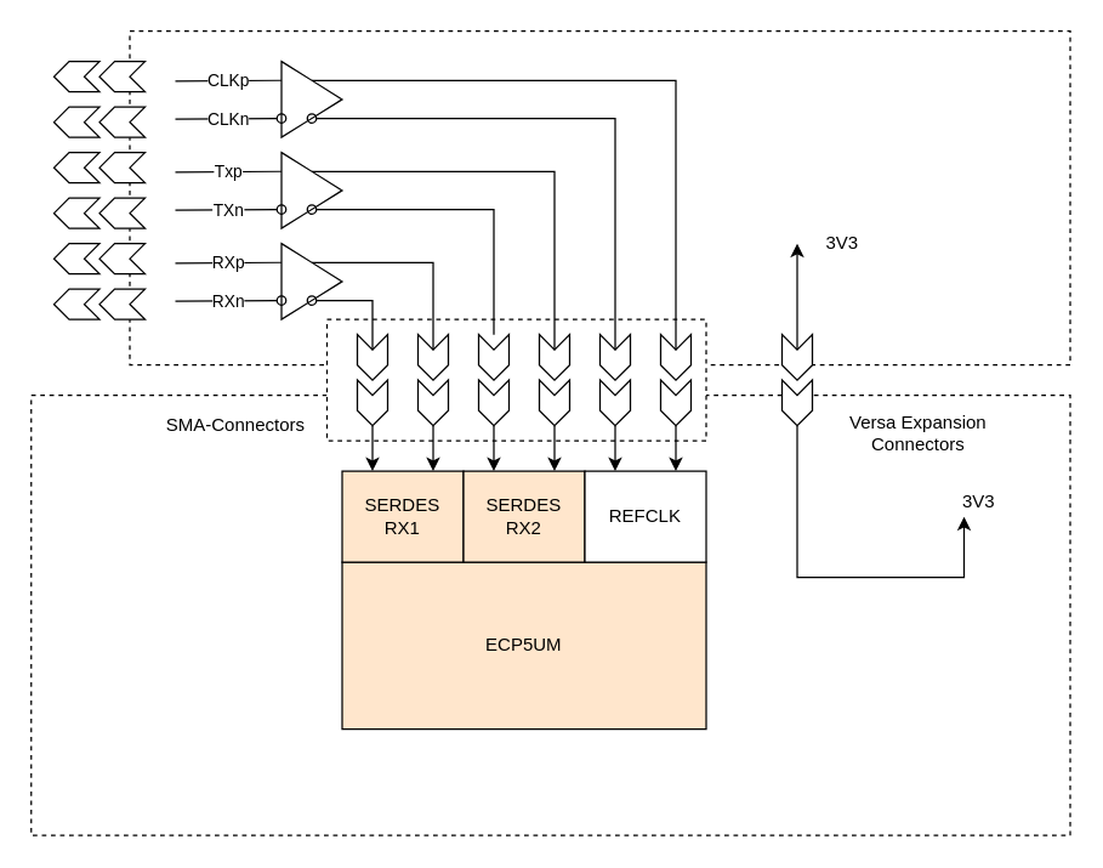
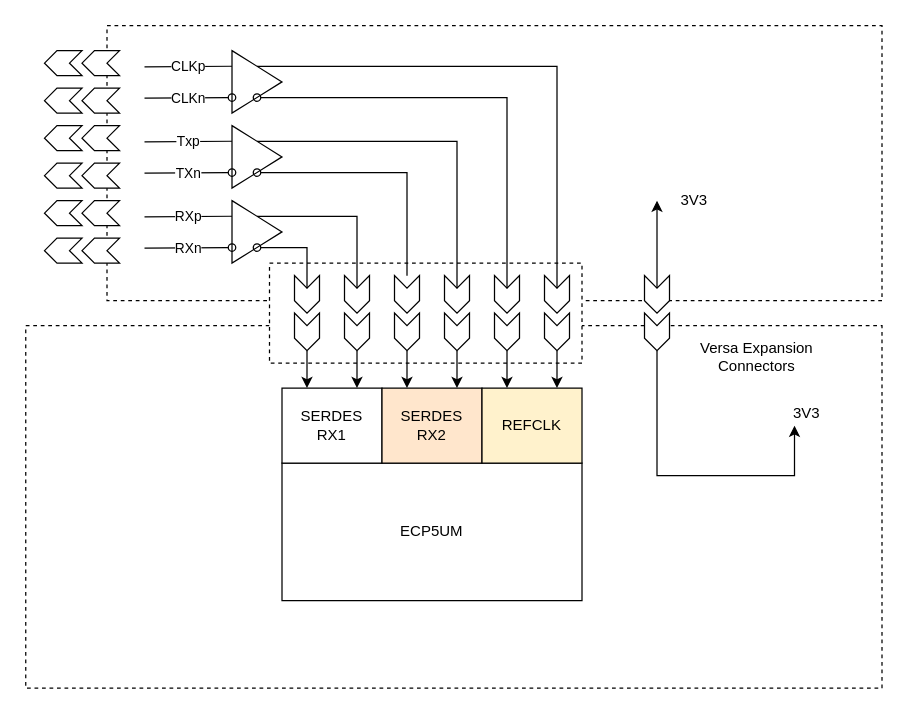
- <mxCell id="42" value="SMA-Connectors" style="text;html=1;strokeColor=none;fillColor=none;align=center;verticalAlign=middle;whiteSpace=wrap;rounded=0;" vertex="1" parent="1"><mxGeometry x="95" y="270" width="120" height="20" as="geometry" /></mxCell>
- <mxCell id="9" value="SERDES&lt;br&gt;RX1" style="rounded=0;whiteSpace=wrap;html=1;fillColor=#ffe6cc;" parent="1" vertex="1"><mxGeometry x="225" y="310" width="80" height="60" as="geometry" /></mxCell>
+ <mxCell id="9" value="SERDES&lt;br&gt;RX1" style="rounded=0;whiteSpace=wrap;html=1;" parent="1" vertex="1"><mxGeometry x="225" y="310" width="80" height="60" as="geometry" /></mxCell>
- <mxCell id="11" value="REFCLK" style="rounded=0;whiteSpace=wrap;html=1;" parent="1" vertex="1"><mxGeometry x="385" y="310" width="80" height="60" as="geometry" /></mxCell>
+ <mxCell id="11" value="REFCLK" style="rounded=0;whiteSpace=wrap;html=1;fillColor=#fff2cc;" parent="1" vertex="1"><mxGeometry x="385" y="310" width="80" height="60" as="geometry" /></mxCell>
- <mxCell id="8" value="ECP5UM" style="rounded=0;whiteSpace=wrap;html=1;fillColor=#ffe6cc;" parent="1" vertex="1"><mxGeometry x="225" y="370" width="240" height="110" as="geometry" /></mxCell>
+ <mxCell id="8" value="ECP5UM" style="rounded=0;whiteSpace=wrap;html=1;" parent="1" vertex="1"><mxGeometry x="225" y="370" width="240" height="110" as="geometry" /></mxCell>
